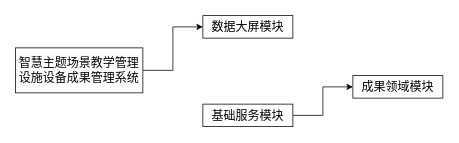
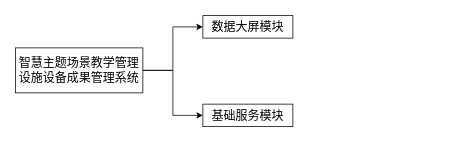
- <mxCell id="8" value="&lt;span style=&quot;font-family: 宋体; font-size: 16px;&quot;&gt;&lt;font style=&quot;font-size: 16px;&quot;&gt;成果领域模块&lt;/font&gt;&lt;/span&gt;" style="rounded=0;whiteSpace=wrap;html=1;fontSize=16;" vertex="1" parent="1"><mxGeometry x="470" y="100" width="120" height="30" as="geometry" /></mxCell>
+ <mxCell id="3" style="edgeStyle=orthogonalEdgeStyle;rounded=0;orthogonalLoop=1;jettySize=auto;html=1;exitX=1;exitY=0.5;exitDx=0;exitDy=0;entryX=0;entryY=0.5;entryDx=0;entryDy=0;" edge="1" parent="1" source="4" target="7"><mxGeometry relative="1" as="geometry" /></mxCell>
- <mxCell id="6" style="edgeStyle=orthogonalEdgeStyle;rounded=0;orthogonalLoop=1;jettySize=auto;html=1;exitX=1;exitY=0.5;exitDx=0;exitDy=0;entryX=0;entryY=0.5;entryDx=0;entryDy=0;" edge="1" parent="1" source="7" target="8"><mxGeometry relative="1" as="geometry" /></mxCell>
